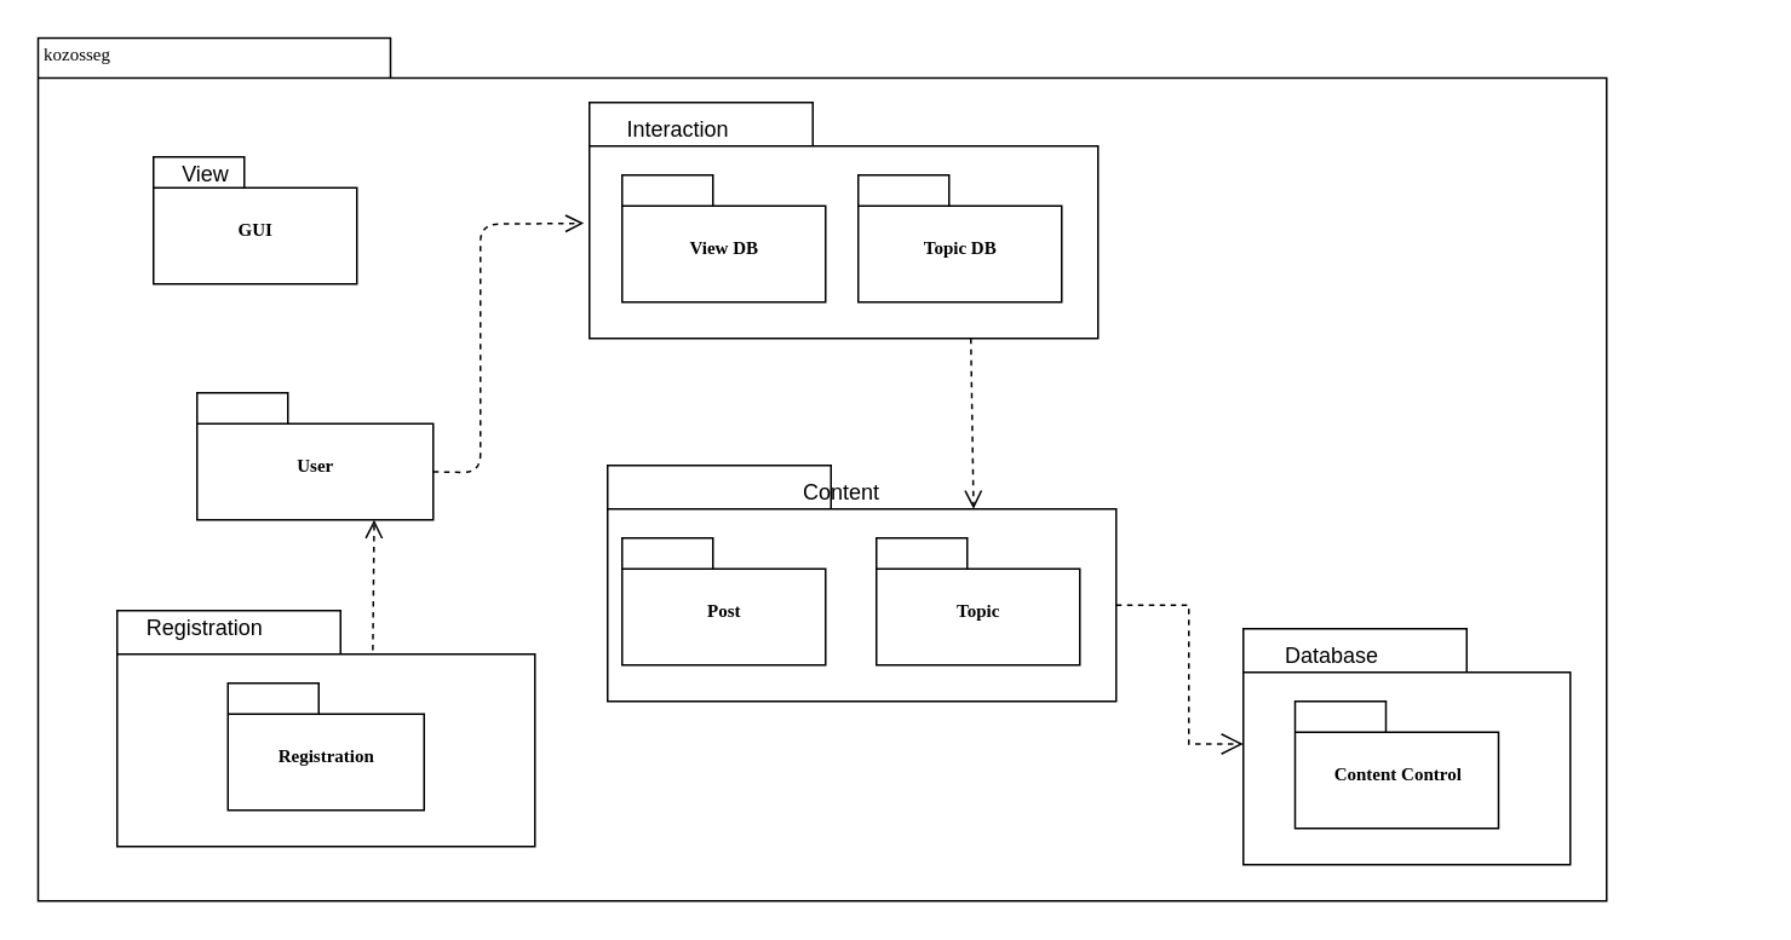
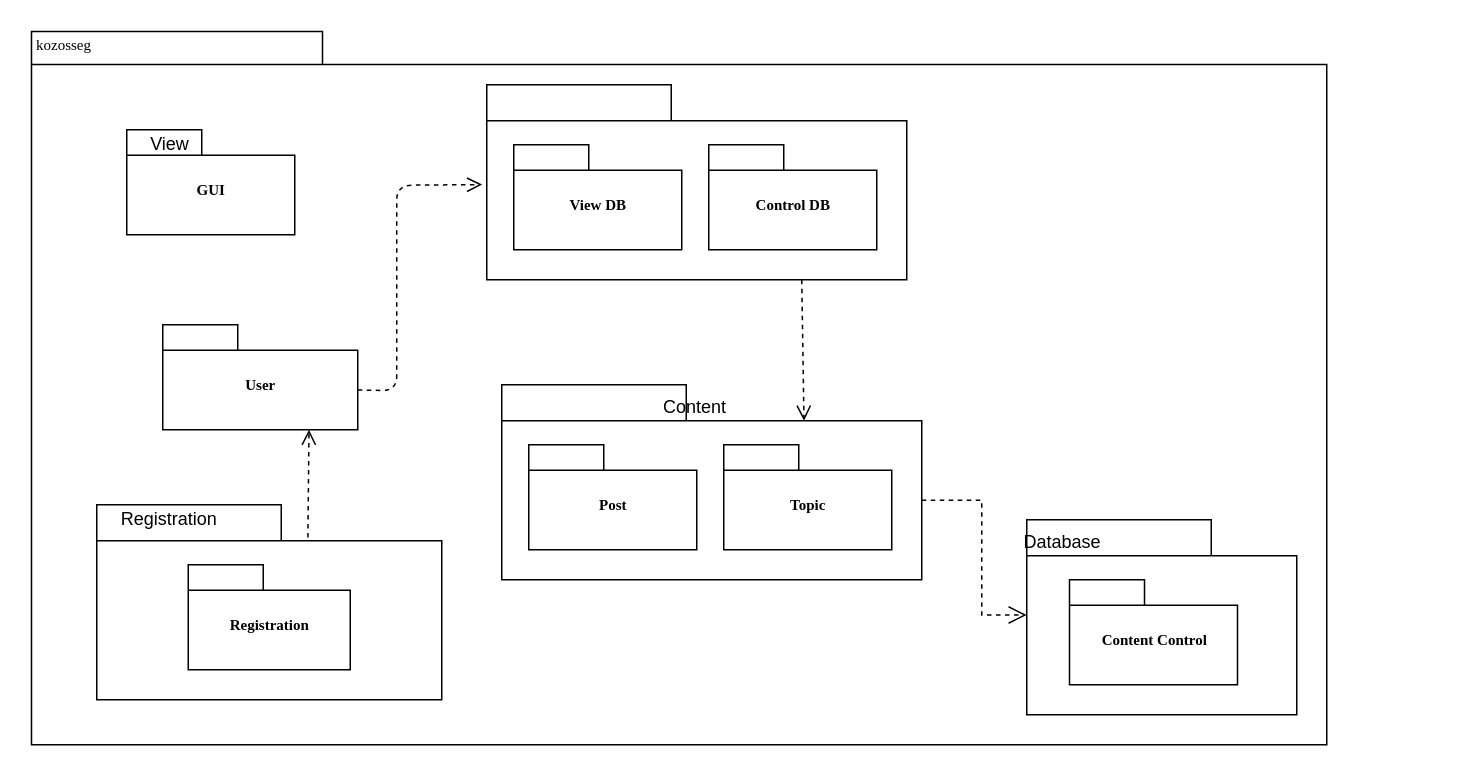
- <mxCell id="28" value="Interaction" style="text;html=1;strokeColor=none;fillColor=none;align=center;verticalAlign=middle;whiteSpace=wrap;rounded=0;" vertex="1" parent="24"><mxGeometry x="28.5" y="4.5" width="40" height="20" as="geometry" /></mxCell>
- <mxCell id="27" value="Topic DB" style="shape=folder;fontStyle=1;spacingTop=10;tabWidth=50;tabHeight=17;tabPosition=left;html=1;rounded=0;shadow=0;comic=0;labelBackgroundColor=none;strokeWidth=1;fontFamily=Verdana;fontSize=10;align=center;" vertex="1" parent="24"><mxGeometry x="148" y="40" width="112" height="70" as="geometry" /></mxCell>
+ <mxCell id="27" value="Control DB" style="shape=folder;fontStyle=1;spacingTop=10;tabWidth=50;tabHeight=17;tabPosition=left;html=1;rounded=0;shadow=0;comic=0;labelBackgroundColor=none;strokeWidth=1;fontFamily=Verdana;fontSize=10;align=center;" vertex="1" parent="24"><mxGeometry x="148" y="40" width="112" height="70" as="geometry" /></mxCell>
- <mxCell id="7" value="Post" style="shape=folder;fontStyle=1;spacingTop=10;tabWidth=50;tabHeight=17;tabPosition=left;html=1;rounded=0;shadow=0;comic=0;labelBackgroundColor=none;strokeWidth=1;fontFamily=Verdana;fontSize=10;align=center;" parent="5" vertex="1"><mxGeometry x="8" y="40" width="112" height="70" as="geometry" /></mxCell>
+ <mxCell id="7" value="Post" style="shape=folder;fontStyle=1;spacingTop=10;tabWidth=50;tabHeight=17;tabPosition=left;html=1;rounded=0;shadow=0;comic=0;labelBackgroundColor=none;strokeWidth=1;fontFamily=Verdana;fontSize=10;align=center;" parent="5" vertex="1"><mxGeometry x="18" y="40" width="112" height="70" as="geometry" /></mxCell>
- <mxCell id="21" value="Database" style="text;html=1;strokeColor=none;fillColor=none;align=center;verticalAlign=middle;whiteSpace=wrap;rounded=0;" vertex="1" parent="18"><mxGeometry x="28.5" y="4.5" width="40" height="20" as="geometry" /></mxCell>
+ <mxCell id="21" value="Database" style="text;html=1;strokeColor=none;fillColor=none;align=center;verticalAlign=middle;whiteSpace=wrap;rounded=0;" vertex="1" parent="18"><mxGeometry x="3.5" y="4.5" width="40" height="20" as="geometry" /></mxCell>
